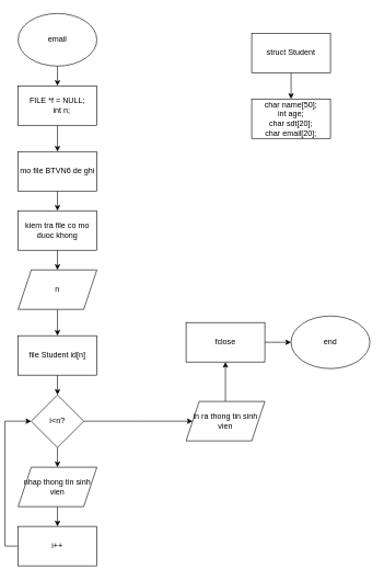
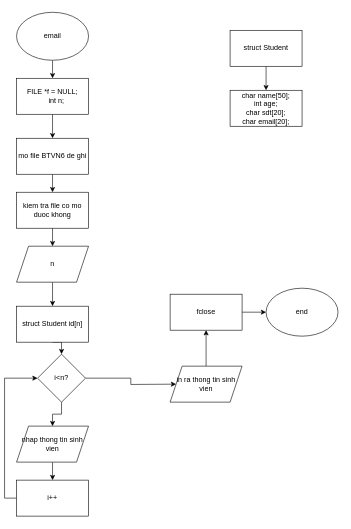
- <mxCell id="16" value="file Student id[n]" style="rounded=0;whiteSpace=wrap;html=1;" vertex="1" parent="1"><mxGeometry x="20" y="510" width="120" height="60" as="geometry" /></mxCell>
+ <mxCell id="16" value="struct Student id[n]" style="rounded=0;whiteSpace=wrap;html=1;" vertex="1" parent="1"><mxGeometry x="20" y="510" width="120" height="60" as="geometry" /></mxCell>
- <mxCell id="19" value="i&amp;lt;n?" style="rhombus;whiteSpace=wrap;html=1;" vertex="1" parent="1"><mxGeometry x="40" y="600" width="80" height="80" as="geometry" /></mxCell>
+ <mxCell id="19" value="i&amp;lt;n?" style="rhombus;whiteSpace=wrap;html=1;" vertex="1" parent="1"><mxGeometry x="55" y="590" width="80" height="80" as="geometry" /></mxCell>
